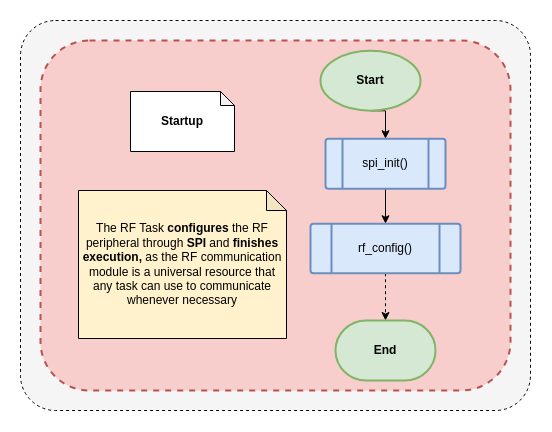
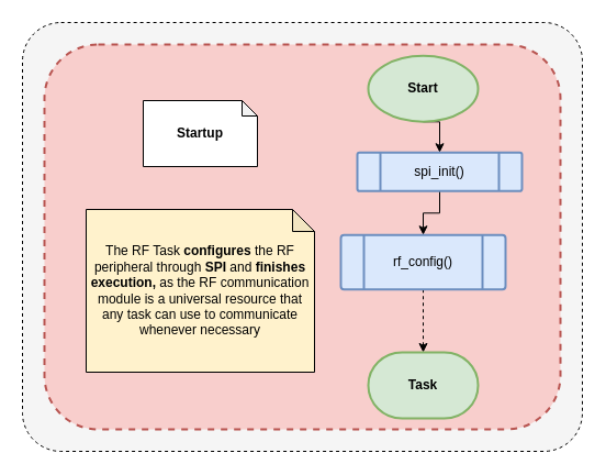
- <mxCell id="6" value="Start" style="strokeWidth=2;html=1;shape=mxgraph.flowchart.start_1;whiteSpace=wrap;fillColor=#d5e8d4;strokeColor=#82b366;fontStyle=1" parent="1" vertex="1"><mxGeometry x="320" y="50.25" width="100" height="60" as="geometry" /></mxCell>
+ <mxCell id="6" value="Start" style="strokeWidth=2;html=1;shape=mxgraph.flowchart.start_1;whiteSpace=wrap;fillColor=#d5e8d4;strokeColor=#82b366;fontStyle=1" parent="1" vertex="1"><mxGeometry x="335" y="50.25" width="100" height="60" as="geometry" /></mxCell>
- <mxCell id="8" value="spi_init()" style="verticalLabelPosition=middle;verticalAlign=middle;html=1;shape=process;whiteSpace=wrap;rounded=1;size=0.14;arcSize=6;spacing=2;align=center;labelPosition=center;fillColor=#dae8fc;strokeColor=#6c8ebf;strokeWidth=2;" parent="1" vertex="1"><mxGeometry x="325" y="138.25" width="120" height="50" as="geometry" /></mxCell>
+ <mxCell id="8" value="spi_init()" style="verticalLabelPosition=middle;verticalAlign=middle;html=1;shape=process;whiteSpace=wrap;rounded=1;size=0.14;arcSize=6;spacing=2;align=center;labelPosition=center;fillColor=#dae8fc;strokeColor=#6c8ebf;strokeWidth=2;" parent="1" vertex="1"><mxGeometry x="325" y="138.25" width="150" height="35" as="geometry" /></mxCell>
- <mxCell id="10" value="rf_config()" style="verticalLabelPosition=middle;verticalAlign=middle;html=1;shape=process;whiteSpace=wrap;rounded=1;size=0.14;arcSize=6;spacing=2;align=center;labelPosition=center;fillColor=#dae8fc;strokeColor=#6c8ebf;strokeWidth=2;" parent="1" vertex="1"><mxGeometry x="310" y="223.25" width="150" height="49.5" as="geometry" /></mxCell>
+ <mxCell id="10" value="rf_config()" style="verticalLabelPosition=middle;verticalAlign=middle;html=1;shape=process;whiteSpace=wrap;rounded=1;size=0.14;arcSize=6;spacing=2;align=center;labelPosition=center;fillColor=#dae8fc;strokeColor=#6c8ebf;strokeWidth=2;" parent="1" vertex="1"><mxGeometry x="310" y="213.25" width="150" height="49.5" as="geometry" /></mxCell>
- <mxCell id="11" value="&lt;b&gt;End&lt;/b&gt;" style="strokeWidth=2;html=1;shape=mxgraph.flowchart.terminator;whiteSpace=wrap;fillColor=#d5e8d4;strokeColor=#82b366;" parent="1" vertex="1"><mxGeometry x="335" y="320" width="100" height="60" as="geometry" /></mxCell>
+ <mxCell id="11" value="&lt;b&gt;Task&lt;/b&gt;" style="strokeWidth=2;html=1;shape=mxgraph.flowchart.terminator;whiteSpace=wrap;fillColor=#d5e8d4;strokeColor=#82b366;" parent="1" vertex="1"><mxGeometry x="335" y="320" width="100" height="60" as="geometry" /></mxCell>
